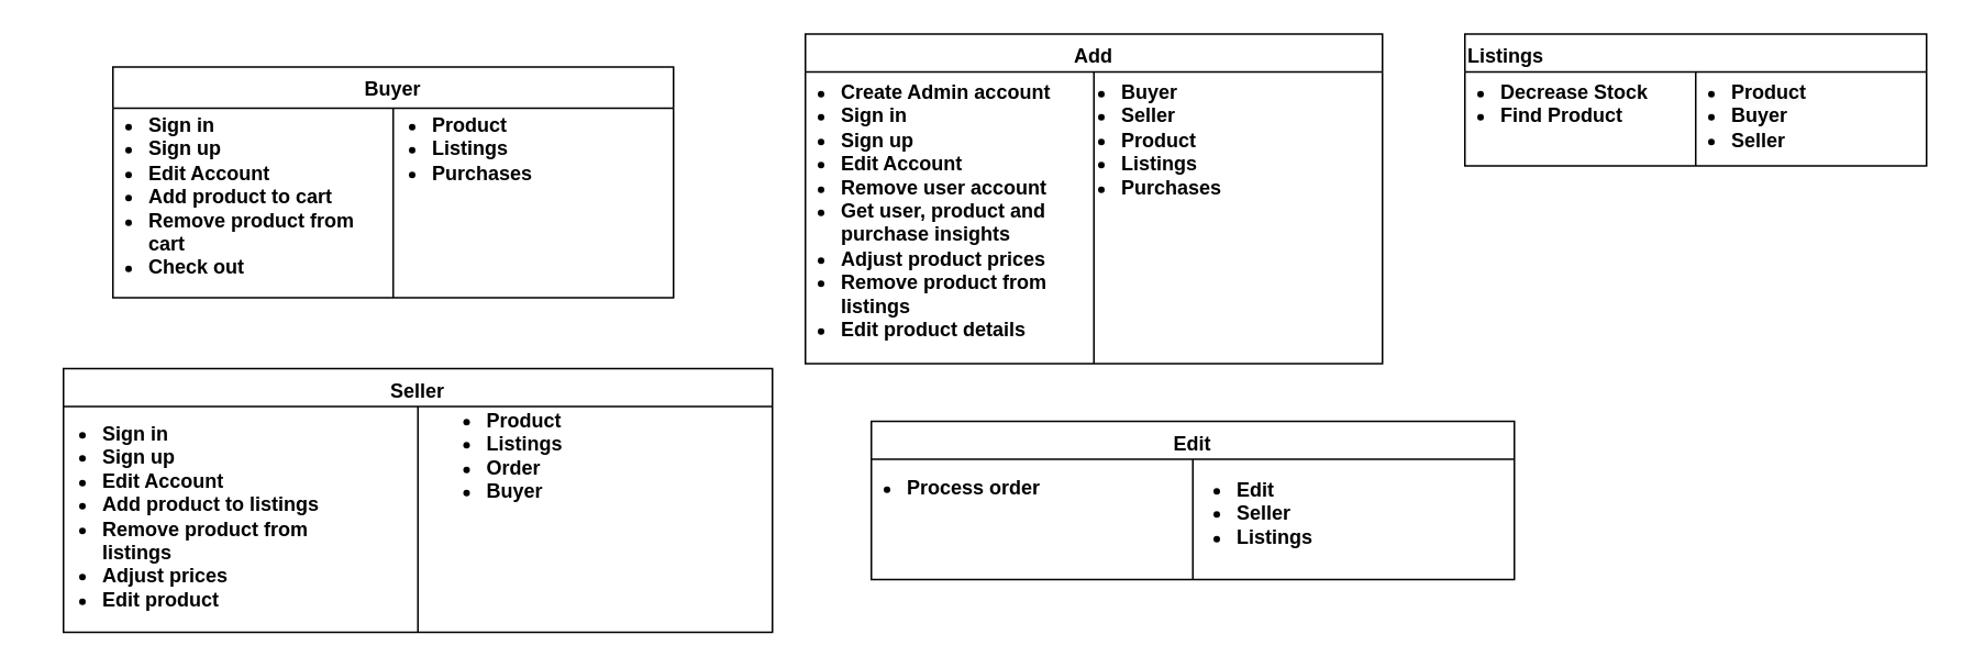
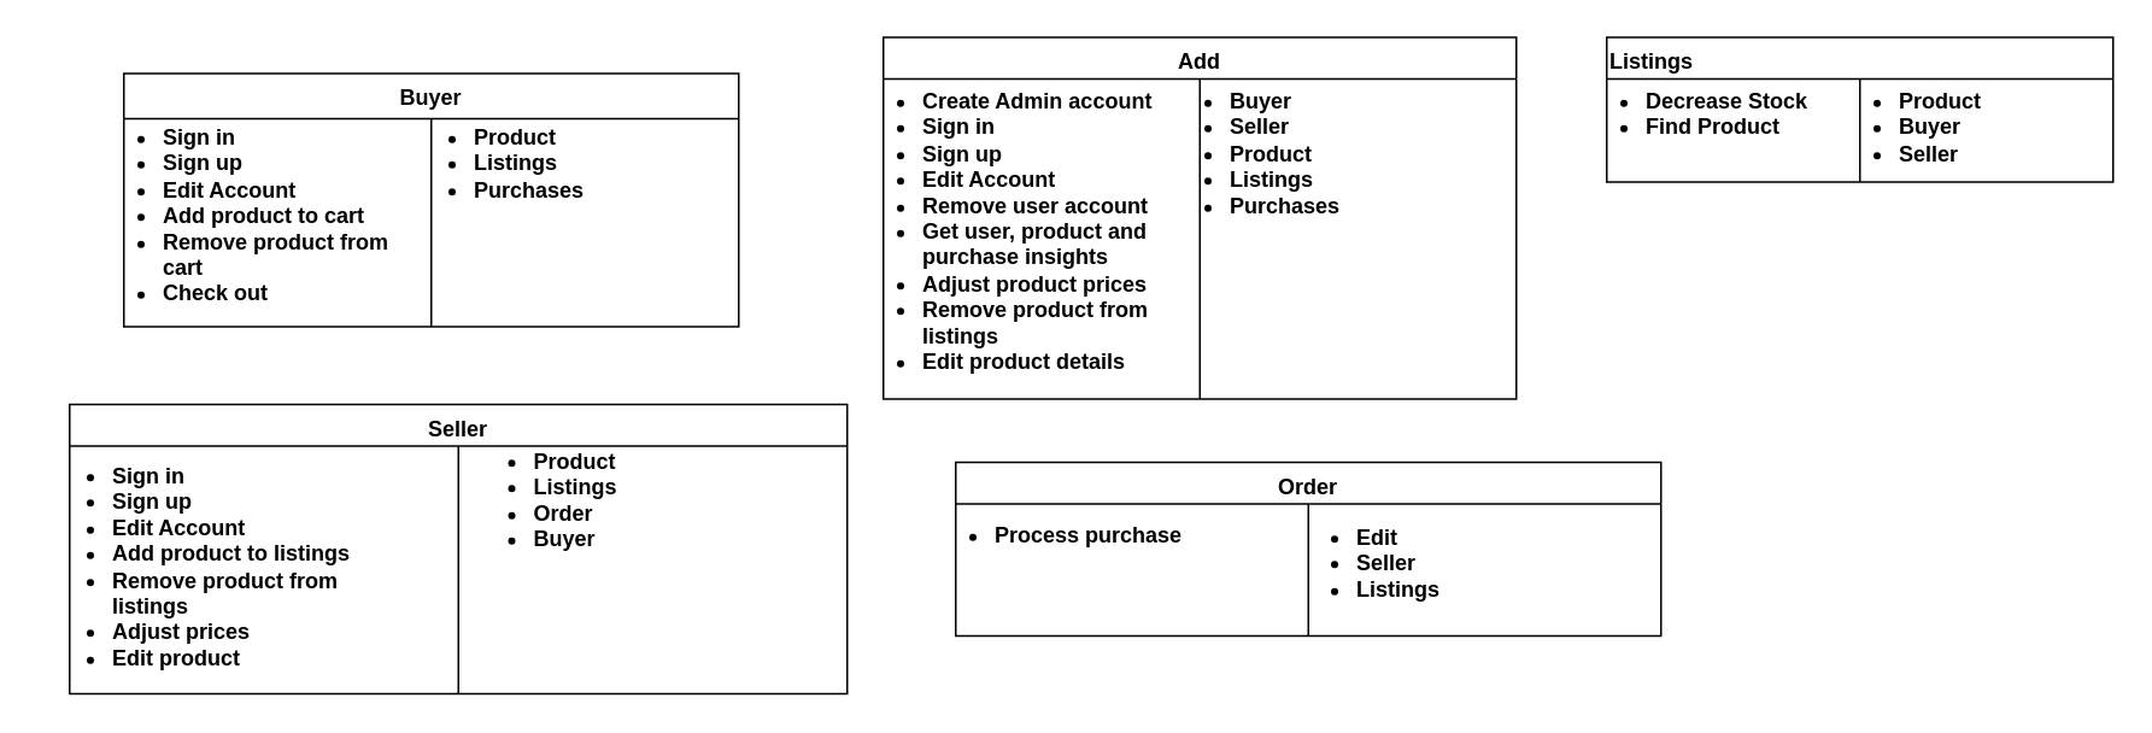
- <mxCell id="18" value="Edit" style="swimlane;whiteSpace=wrap;html=1;fontStyle=1;align=center;verticalAlign=top;fontSize=12;" vertex="1" parent="1"><mxGeometry x="528" y="255" width="390" height="96" as="geometry" /></mxCell>
+ <mxCell id="18" value="Order" style="swimlane;whiteSpace=wrap;html=1;fontStyle=1;align=center;verticalAlign=top;fontSize=12;" vertex="1" parent="1"><mxGeometry x="528" y="255" width="390" height="96" as="geometry" /></mxCell>
- <mxCell id="20" value="&lt;ul&gt;&lt;li&gt;&lt;b&gt;Process order&lt;/b&gt;&lt;/li&gt;&lt;/ul&gt;" style="text;html=1;align=left;verticalAlign=middle;resizable=0;points=[];autosize=1;strokeColor=none;fillColor=none;" vertex="1" parent="18"><mxGeometry x="-20" y="16" width="140" height="50" as="geometry" /></mxCell>
+ <mxCell id="20" value="&lt;ul&gt;&lt;li&gt;&lt;b&gt;Process purchase&lt;/b&gt;&lt;/li&gt;&lt;/ul&gt;" style="text;html=1;align=left;verticalAlign=middle;resizable=0;points=[];autosize=1;strokeColor=none;fillColor=none;" vertex="1" parent="18"><mxGeometry x="-20" y="16" width="140" height="50" as="geometry" /></mxCell>
